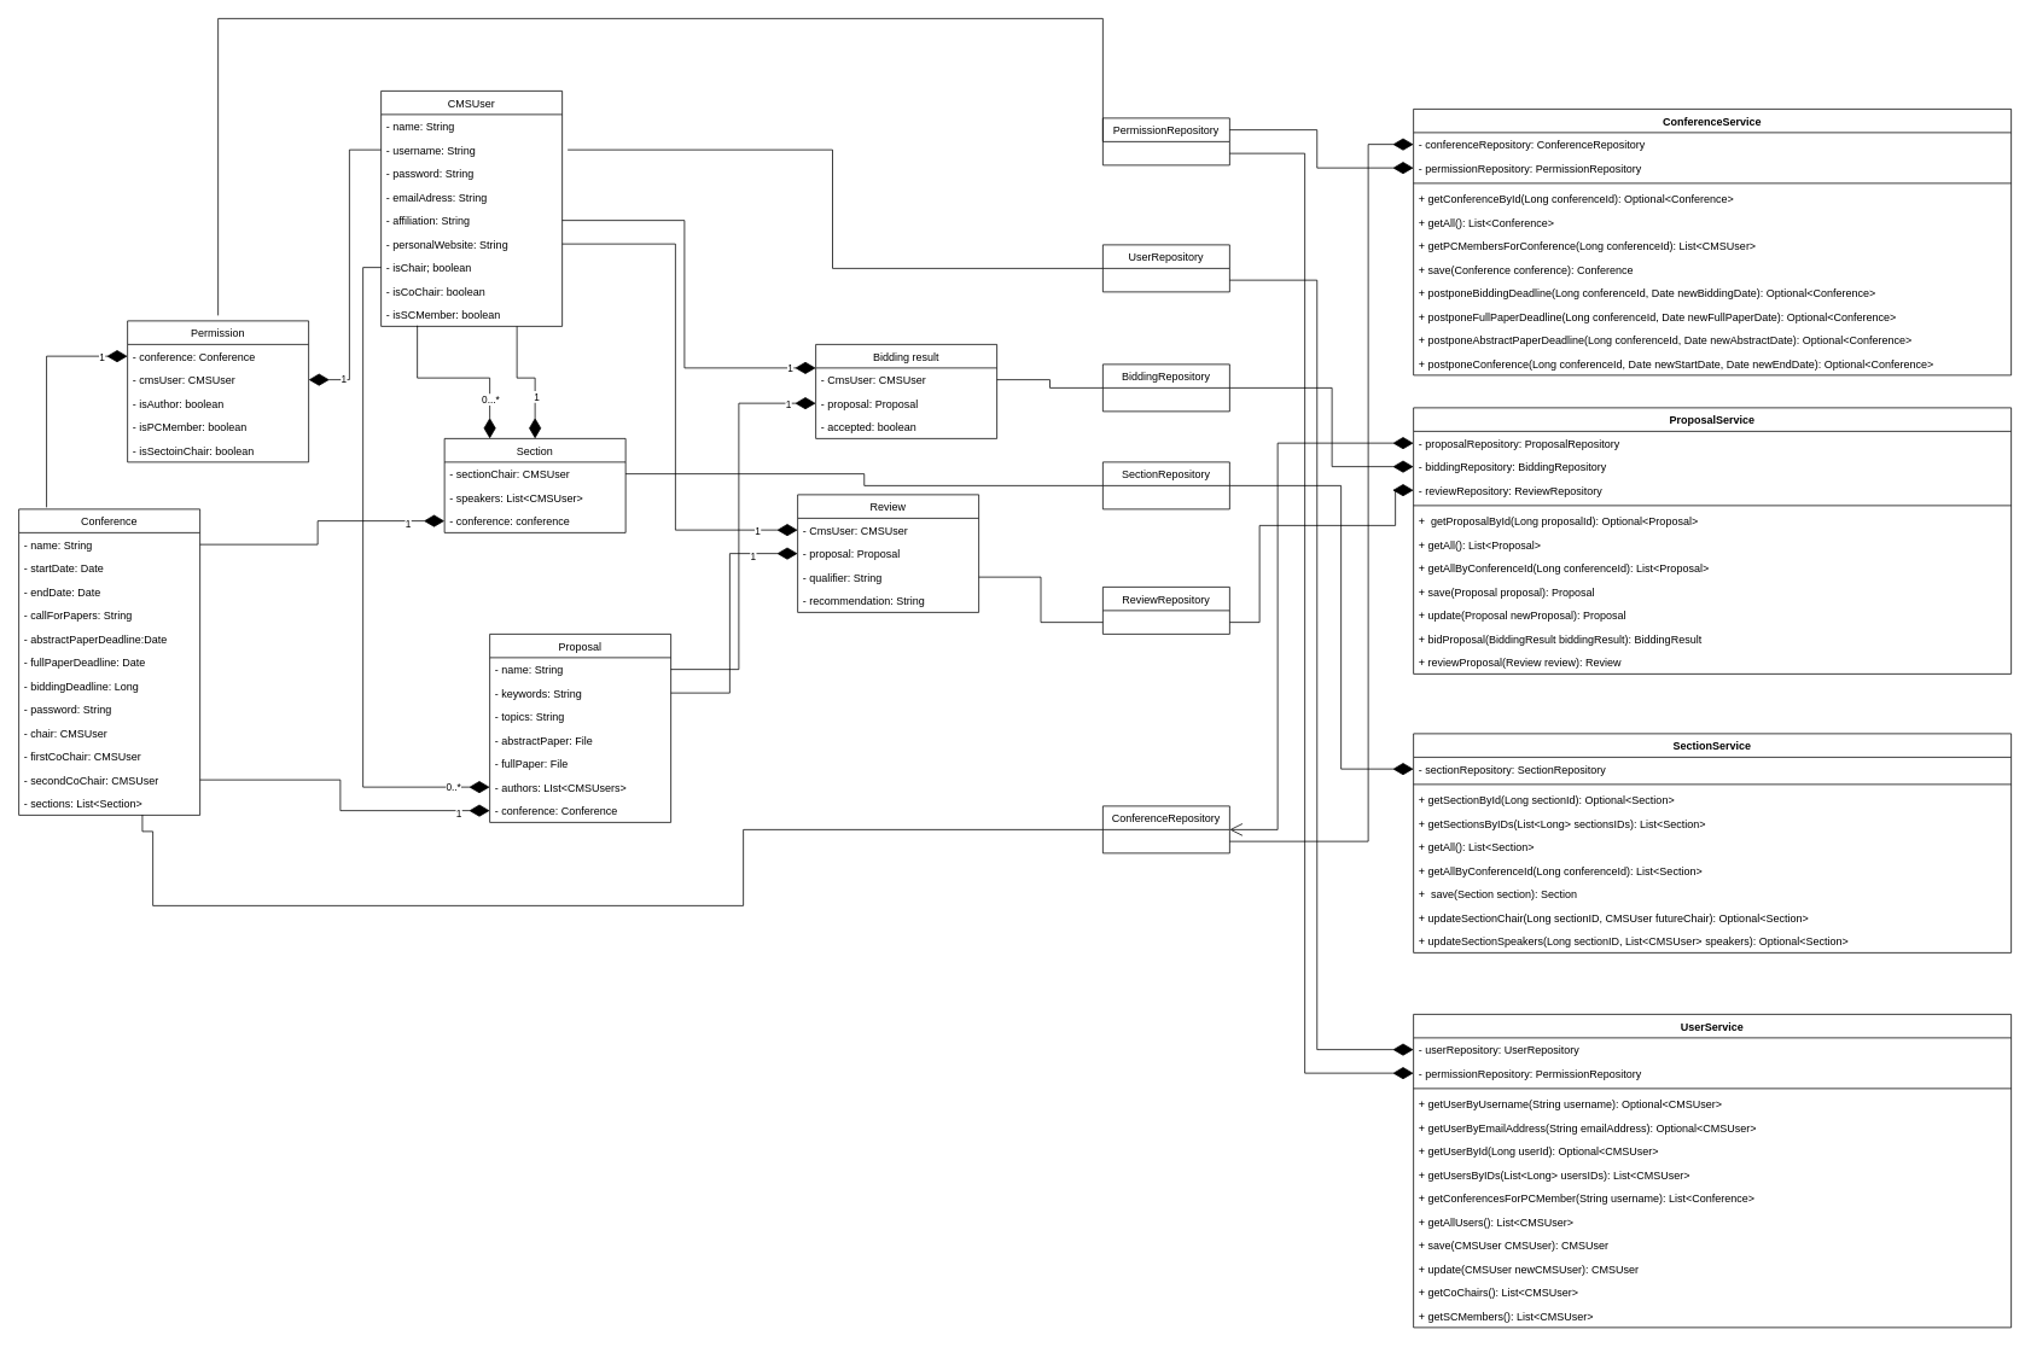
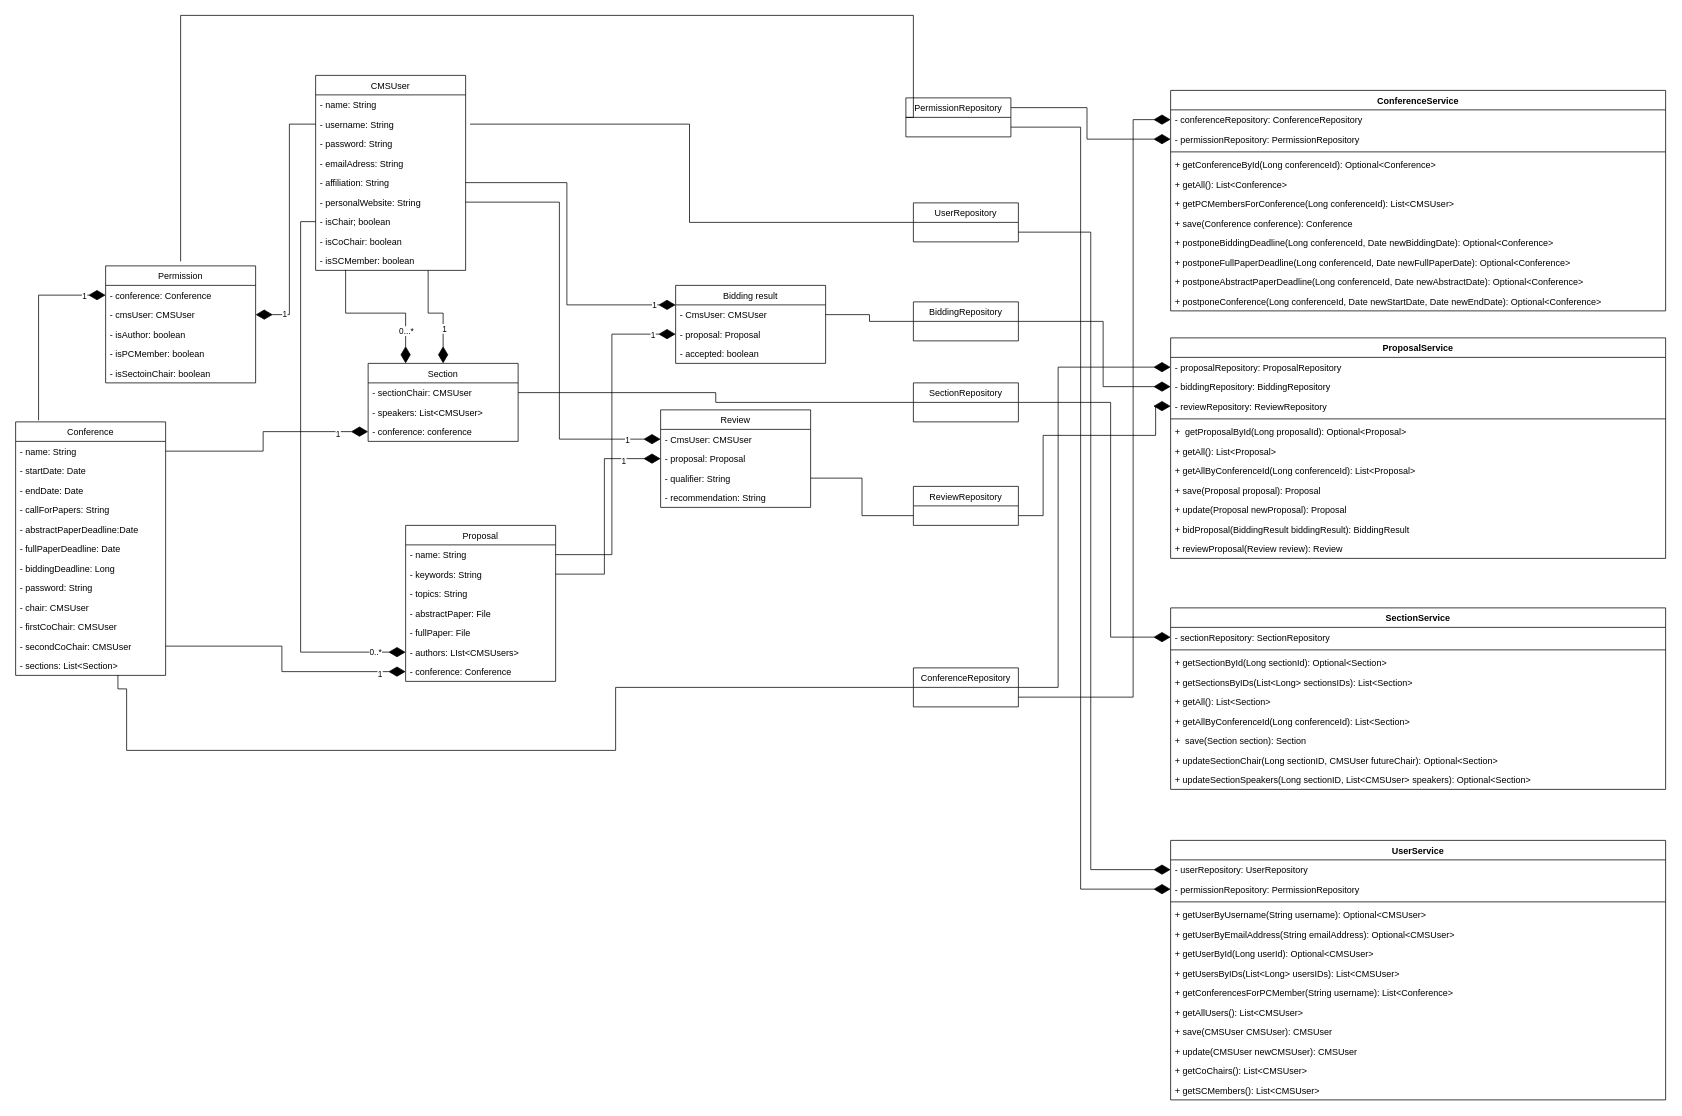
- <mxCell id="54" value="PermissionRepository" style="swimlane;fontStyle=0;childLayout=stackLayout;horizontal=1;startSize=26;fillColor=none;horizontalStack=0;resizeParent=1;resizeParentMax=0;resizeLast=0;collapsible=1;marginBottom=0;" vertex="1" parent="1"><mxGeometry x="1217" y="130" width="140" height="52" as="geometry" /></mxCell>
+ <mxCell id="54" value="PermissionRepository" style="swimlane;fontStyle=0;childLayout=stackLayout;horizontal=1;startSize=26;fillColor=none;horizontalStack=0;resizeParent=1;resizeParentMax=0;resizeLast=0;collapsible=1;marginBottom=0;" vertex="1" parent="1"><mxGeometry x="1207" y="130" width="140" height="52" as="geometry" /></mxCell>
- <mxCell id="140" style="edgeStyle=orthogonalEdgeStyle;rounded=0;jumpSize=6;orthogonalLoop=1;jettySize=auto;html=1;exitX=0;exitY=0.5;exitDx=0;exitDy=0;entryX=1;entryY=0.5;entryDx=0;entryDy=0;startArrow=diamondThin;startFill=1;startSize=20;sourcePerimeterSpacing=12;endArrow=open;endFill=0;endSize=12;targetPerimeterSpacing=6;strokeWidth=1;" edge="1" parent="1" source="100" target="61"><mxGeometry relative="1" as="geometry"><Array as="points"><mxPoint x="1410" y="489" /><mxPoint x="1410" y="916" /></Array></mxGeometry></mxCell>
+ <mxCell id="140" style="edgeStyle=orthogonalEdgeStyle;rounded=0;jumpSize=6;orthogonalLoop=1;jettySize=auto;html=1;exitX=0;exitY=0.5;exitDx=0;exitDy=0;entryX=1;entryY=0.5;entryDx=0;entryDy=0;startArrow=diamondThin;startFill=1;startSize=20;sourcePerimeterSpacing=12;endArrow=none;endFill=0;endSize=12;targetPerimeterSpacing=6;strokeWidth=1;" edge="1" parent="1" source="100" target="61"><mxGeometry relative="1" as="geometry"><Array as="points"><mxPoint x="1410" y="489" /><mxPoint x="1410" y="916" /></Array></mxGeometry></mxCell>
